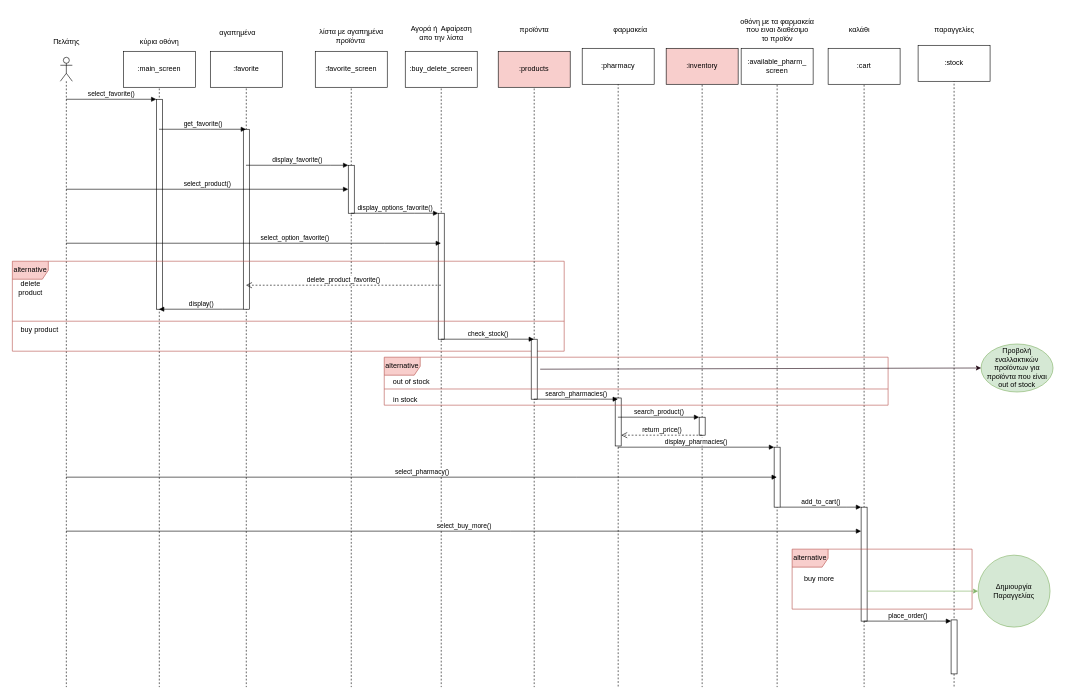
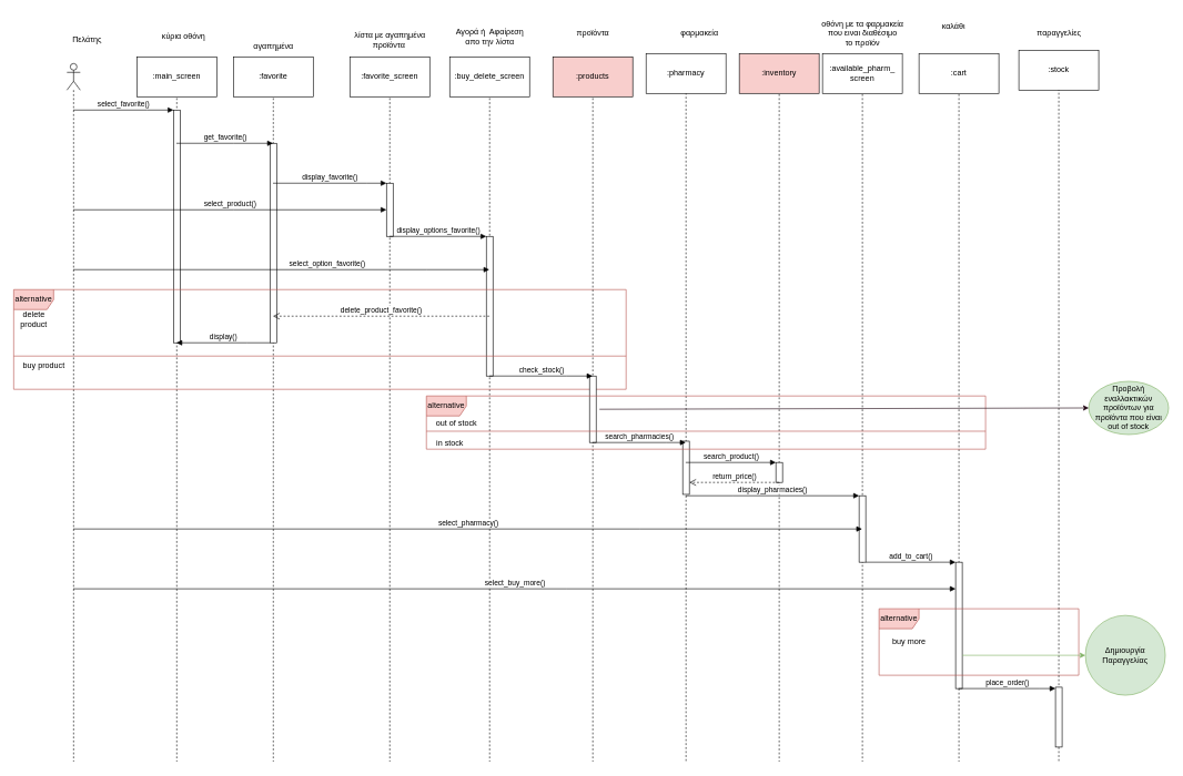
- <mxCell id="30" value="&amp;nbsp;καλάθι" style="text;html=1;align=center;verticalAlign=middle;resizable=0;points=[];autosize=1;strokeColor=none;fillColor=none;" parent="1" vertex="1"><mxGeometry x="1400" y="35" width="60" height="30" as="geometry" /></mxCell>
+ <mxCell id="30" value="&amp;nbsp;καλάθι" style="text;html=1;align=center;verticalAlign=middle;resizable=0;points=[];autosize=1;strokeColor=none;fillColor=none;" parent="1" vertex="1"><mxGeometry x="1400" y="25" width="60" height="30" as="geometry" /></mxCell>
- <mxCell id="9" value="αγαπημένα" style="text;html=1;align=center;verticalAlign=middle;resizable=0;points=[];autosize=1;strokeColor=none;fillColor=none;" parent="1" vertex="1"><mxGeometry x="355" y="40" width="80" height="30" as="geometry" /></mxCell>
+ <mxCell id="9" value="αγαπημένα" style="text;html=1;align=center;verticalAlign=middle;resizable=0;points=[];autosize=1;strokeColor=none;fillColor=none;" parent="1" vertex="1"><mxGeometry x="370" y="55" width="80" height="30" as="geometry" /></mxCell>
- <mxCell id="3" value="Πελάτης" style="text;html=1;align=center;verticalAlign=middle;resizable=0;points=[];autosize=1;strokeColor=none;fillColor=none;" parent="1" vertex="1"><mxGeometry x="75" y="55" width="70" height="30" as="geometry" /></mxCell>
+ <mxCell id="3" value="Πελάτης" style="text;html=1;align=center;verticalAlign=middle;resizable=0;points=[];autosize=1;strokeColor=none;fillColor=none;" parent="1" vertex="1"><mxGeometry x="95" y="45" width="70" height="30" as="geometry" /></mxCell>
- <mxCell id="6" value="κύρια οθόνη" style="text;html=1;align=center;verticalAlign=middle;resizable=0;points=[];autosize=1;strokeColor=none;fillColor=none;" parent="1" vertex="1"><mxGeometry x="220" y="55" width="90" height="30" as="geometry" /></mxCell>
+ <mxCell id="6" value="κύρια οθόνη" style="text;html=1;align=center;verticalAlign=middle;resizable=0;points=[];autosize=1;strokeColor=none;fillColor=none;" parent="1" vertex="1"><mxGeometry x="230" y="40" width="90" height="30" as="geometry" /></mxCell>
